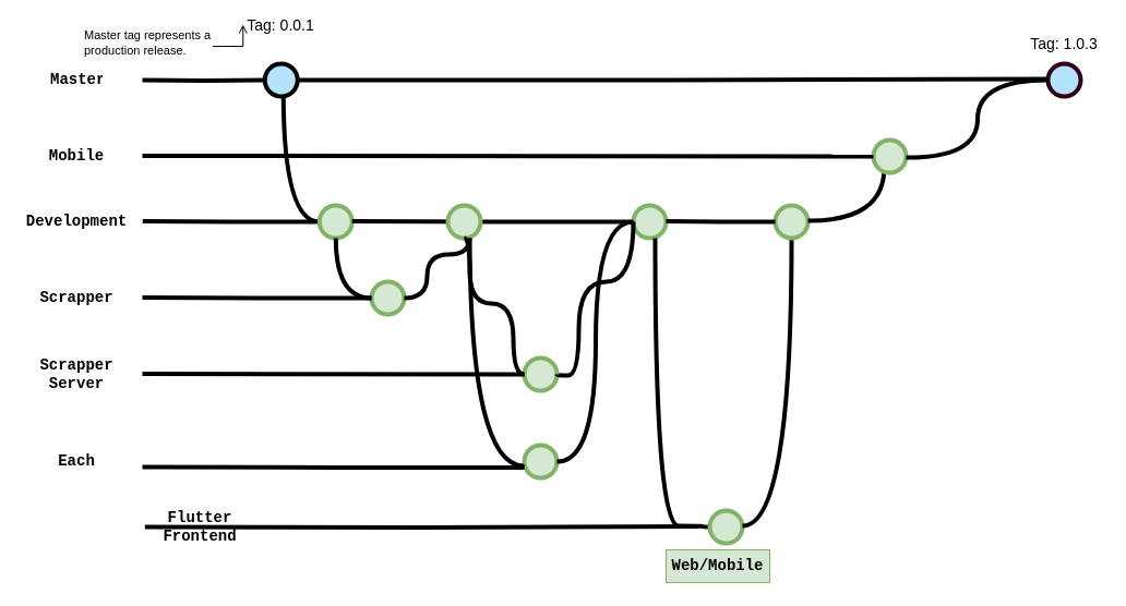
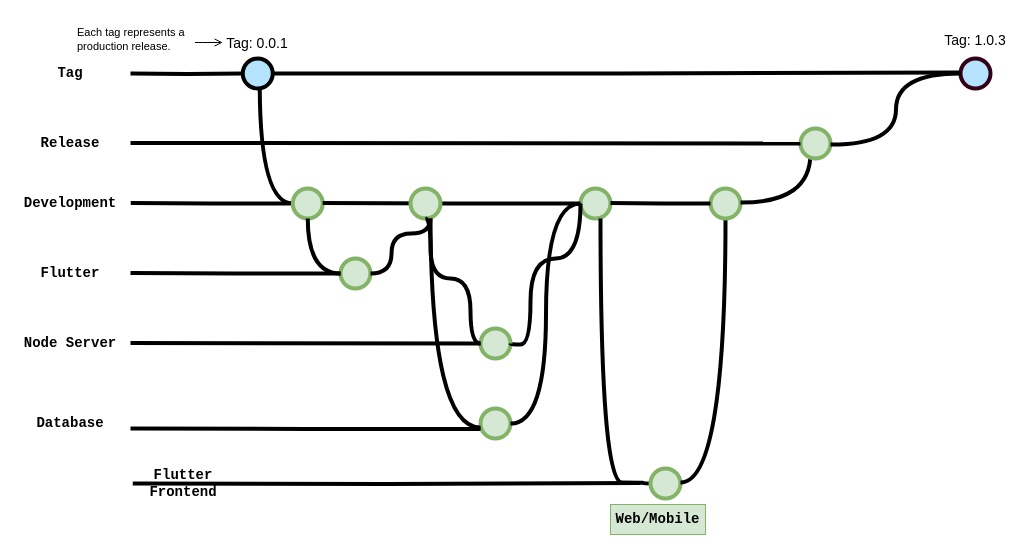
- <mxCell id="7" value="Tag: 0.0.1" style="text;html=1;strokeColor=none;fillColor=none;align=center;verticalAlign=middle;whiteSpace=wrap;overflow=hidden;fontSize=14;" parent="1" vertex="1"><mxGeometry x="222.25" y="12" width="70" height="20" as="geometry" /></mxCell>
+ <mxCell id="7" value="Tag: 0.0.1" style="text;html=1;strokeColor=none;fillColor=none;align=center;verticalAlign=middle;whiteSpace=wrap;overflow=hidden;fontSize=14;" parent="1" vertex="1"><mxGeometry x="222.25" y="32" width="70" height="20" as="geometry" /></mxCell>
- <mxCell id="9" value="&lt;span style=&quot;text-align: center; font-size: 11px;&quot;&gt;Master tag represents a production release.&lt;/span&gt;" style="text;html=1;strokeColor=none;fillColor=none;align=left;verticalAlign=middle;whiteSpace=wrap;overflow=hidden;fontSize=11;fontStyle=0;fontColor=#000000;" parent="1" vertex="1"><mxGeometry x="74.5" y="20" width="120" height="38" as="geometry" /></mxCell>
+ <mxCell id="9" value="&lt;span style=&quot;text-align: center; font-size: 11px;&quot;&gt;Each tag represents a production release.&lt;/span&gt;" style="text;html=1;strokeColor=none;fillColor=none;align=left;verticalAlign=middle;whiteSpace=wrap;overflow=hidden;fontSize=11;fontStyle=0;fontColor=#000000;" parent="1" vertex="1"><mxGeometry x="74.5" y="20" width="120" height="38" as="geometry" /></mxCell>
- <mxCell id="6" value="Master" style="text;html=1;strokeColor=none;fillColor=none;align=center;verticalAlign=middle;whiteSpace=wrap;overflow=hidden;fontSize=14;fontStyle=1;fontFamily=Courier New;" parent="1" vertex="1"><mxGeometry x="45" y="52" width="50" height="42" as="geometry" /></mxCell>
+ <mxCell id="6" value="Tag" style="text;html=1;strokeColor=none;fillColor=none;align=center;verticalAlign=middle;whiteSpace=wrap;overflow=hidden;fontSize=14;fontStyle=1;fontFamily=Courier New;" parent="1" vertex="1"><mxGeometry x="45" y="52" width="50" height="42" as="geometry" /></mxCell>
- <mxCell id="38" value="Mobile" style="text;html=1;strokeColor=none;fillColor=none;align=center;verticalAlign=middle;whiteSpace=wrap;overflow=hidden;fontSize=14;fontStyle=1;fontFamily=Courier New;movable=1;resizable=1;rotatable=1;deletable=1;editable=1;locked=0;connectable=1;" vertex="1" parent="1"><mxGeometry x="20" y="122" width="100" height="42" as="geometry" /></mxCell>
+ <mxCell id="38" value="Release" style="text;html=1;strokeColor=none;fillColor=none;align=center;verticalAlign=middle;whiteSpace=wrap;overflow=hidden;fontSize=14;fontStyle=1;fontFamily=Courier New;movable=1;resizable=1;rotatable=1;deletable=1;editable=1;locked=0;connectable=1;" vertex="1" parent="1"><mxGeometry x="20" y="122" width="100" height="42" as="geometry" /></mxCell>
- <mxCell id="18" value="Scrapper" style="text;html=1;strokeColor=none;fillColor=none;align=center;verticalAlign=middle;whiteSpace=wrap;overflow=hidden;fontSize=14;fontStyle=1;fontFamily=Courier New;movable=0;resizable=0;rotatable=0;deletable=0;editable=0;locked=1;connectable=0;" vertex="1" parent="1"><mxGeometry x="20" y="252" width="100" height="42" as="geometry" /></mxCell>
+ <mxCell id="18" value="Flutter" style="text;html=1;strokeColor=none;fillColor=none;align=center;verticalAlign=middle;whiteSpace=wrap;overflow=hidden;fontSize=14;fontStyle=1;fontFamily=Courier New;movable=0;resizable=0;rotatable=0;deletable=0;editable=0;locked=1;connectable=0;" vertex="1" parent="1"><mxGeometry x="20" y="252" width="100" height="42" as="geometry" /></mxCell>
- <mxCell id="24" value="Scrapper Server" style="text;html=1;strokeColor=none;fillColor=none;align=center;verticalAlign=middle;whiteSpace=wrap;overflow=hidden;fontSize=14;fontStyle=1;fontFamily=Courier New;movable=0;resizable=0;rotatable=0;deletable=0;editable=0;locked=1;connectable=0;" vertex="1" parent="1"><mxGeometry x="20" y="322" width="100" height="42" as="geometry" /></mxCell>
+ <mxCell id="24" value="Node Server" style="text;html=1;strokeColor=none;fillColor=none;align=center;verticalAlign=middle;whiteSpace=wrap;overflow=hidden;fontSize=14;fontStyle=1;fontFamily=Courier New;movable=0;resizable=0;rotatable=0;deletable=0;editable=0;locked=1;connectable=0;" vertex="1" parent="1"><mxGeometry x="20" y="322" width="100" height="42" as="geometry" /></mxCell>
- <mxCell id="28" value="Each" style="text;html=1;strokeColor=none;fillColor=none;align=center;verticalAlign=middle;whiteSpace=wrap;overflow=hidden;fontSize=14;fontStyle=1;fontFamily=Courier New;movable=0;resizable=0;rotatable=0;deletable=0;editable=0;locked=1;connectable=0;" vertex="1" parent="1"><mxGeometry x="20" y="402" width="100" height="42" as="geometry" /></mxCell>
+ <mxCell id="28" value="Database" style="text;html=1;strokeColor=none;fillColor=none;align=center;verticalAlign=middle;whiteSpace=wrap;overflow=hidden;fontSize=14;fontStyle=1;fontFamily=Courier New;movable=0;resizable=0;rotatable=0;deletable=0;editable=0;locked=1;connectable=0;" vertex="1" parent="1"><mxGeometry x="20" y="402" width="100" height="42" as="geometry" /></mxCell>
